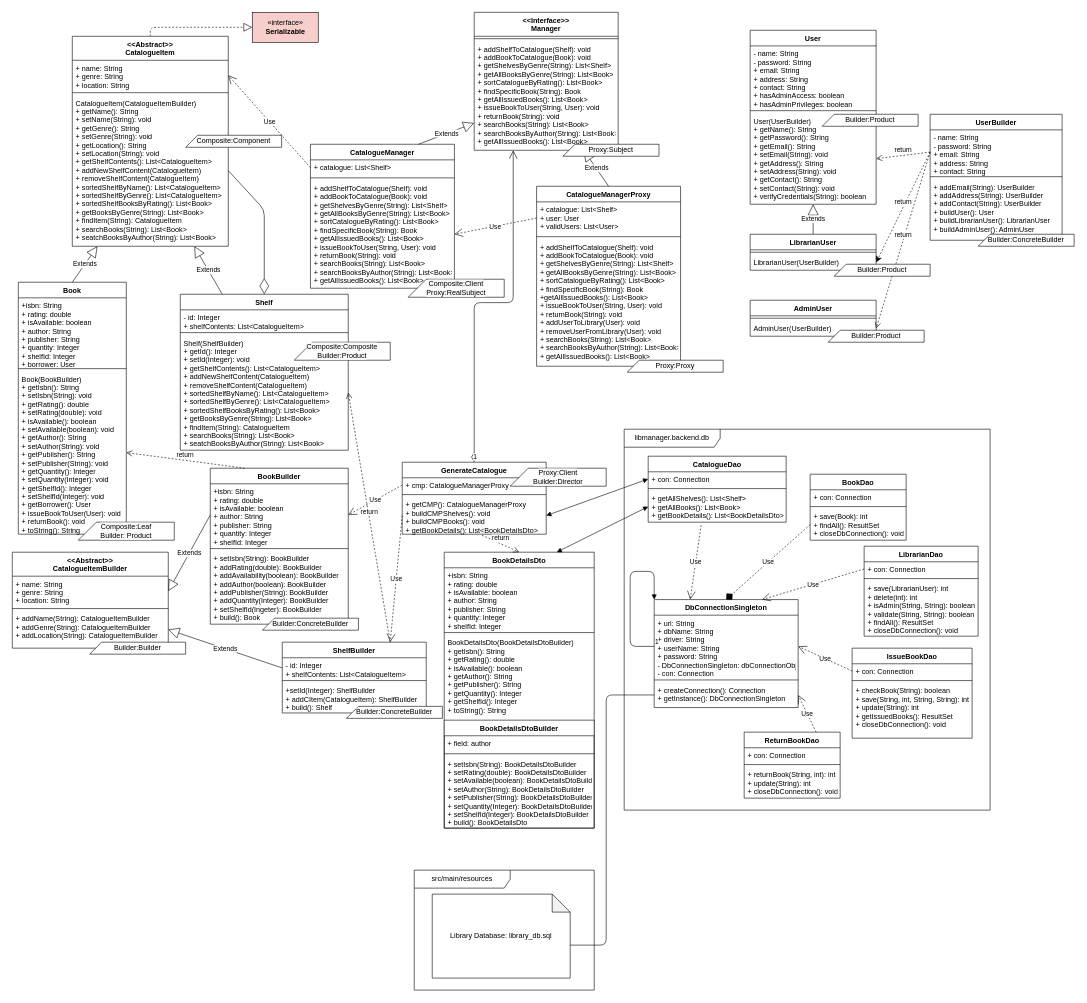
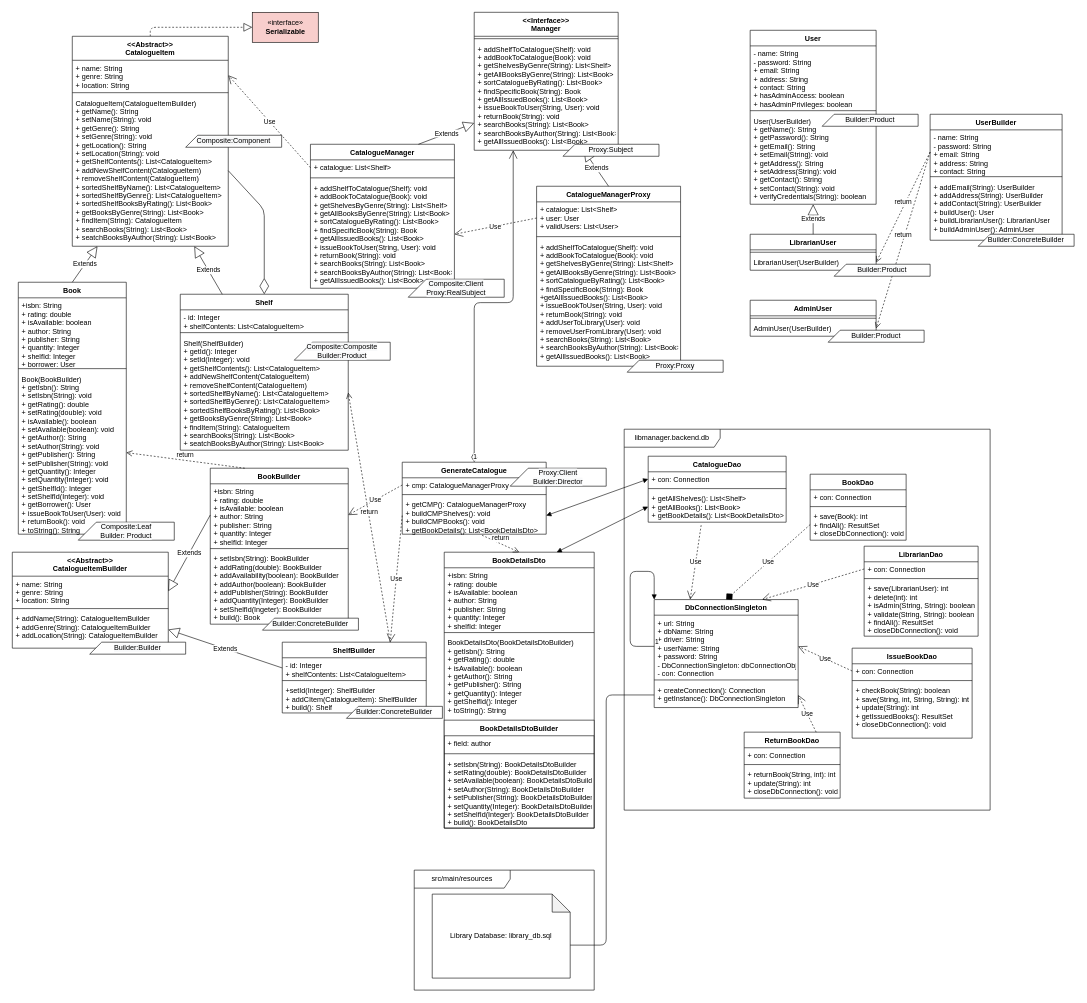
- <mxCell id="76" value="return" style="html=1;verticalAlign=bottom;endArrow=open;dashed=1;endSize=8;exitX=0;exitY=0.5;exitDx=0;exitDy=0;entryX=1;entryY=0.5;entryDx=0;entryDy=0;" parent="1" source="73" target="64" edge="1"><mxGeometry relative="1" as="geometry"><mxPoint x="1220" y="280" as="sourcePoint" /><mxPoint x="1140" y="280" as="targetPoint" /></mxGeometry></mxCell>
- <mxCell id="80" value="return" style="html=1;verticalAlign=bottom;endArrow=classic;dashed=1;endSize=8;exitX=0;exitY=0.5;exitDx=0;exitDy=0;entryX=1;entryY=0.5;entryDx=0;entryDy=0;" parent="1" source="73" target="67" edge="1"><mxGeometry relative="1" as="geometry"><mxPoint x="1560" y="263" as="sourcePoint" /><mxPoint x="1470" y="264" as="targetPoint" /></mxGeometry></mxCell>
+ <mxCell id="80" value="return" style="html=1;verticalAlign=bottom;endArrow=open;dashed=1;endSize=8;exitX=0;exitY=0.5;exitDx=0;exitDy=0;entryX=1;entryY=0.5;entryDx=0;entryDy=0;" parent="1" source="73" target="67" edge="1"><mxGeometry relative="1" as="geometry"><mxPoint x="1560" y="263" as="sourcePoint" /><mxPoint x="1470" y="264" as="targetPoint" /></mxGeometry></mxCell>
